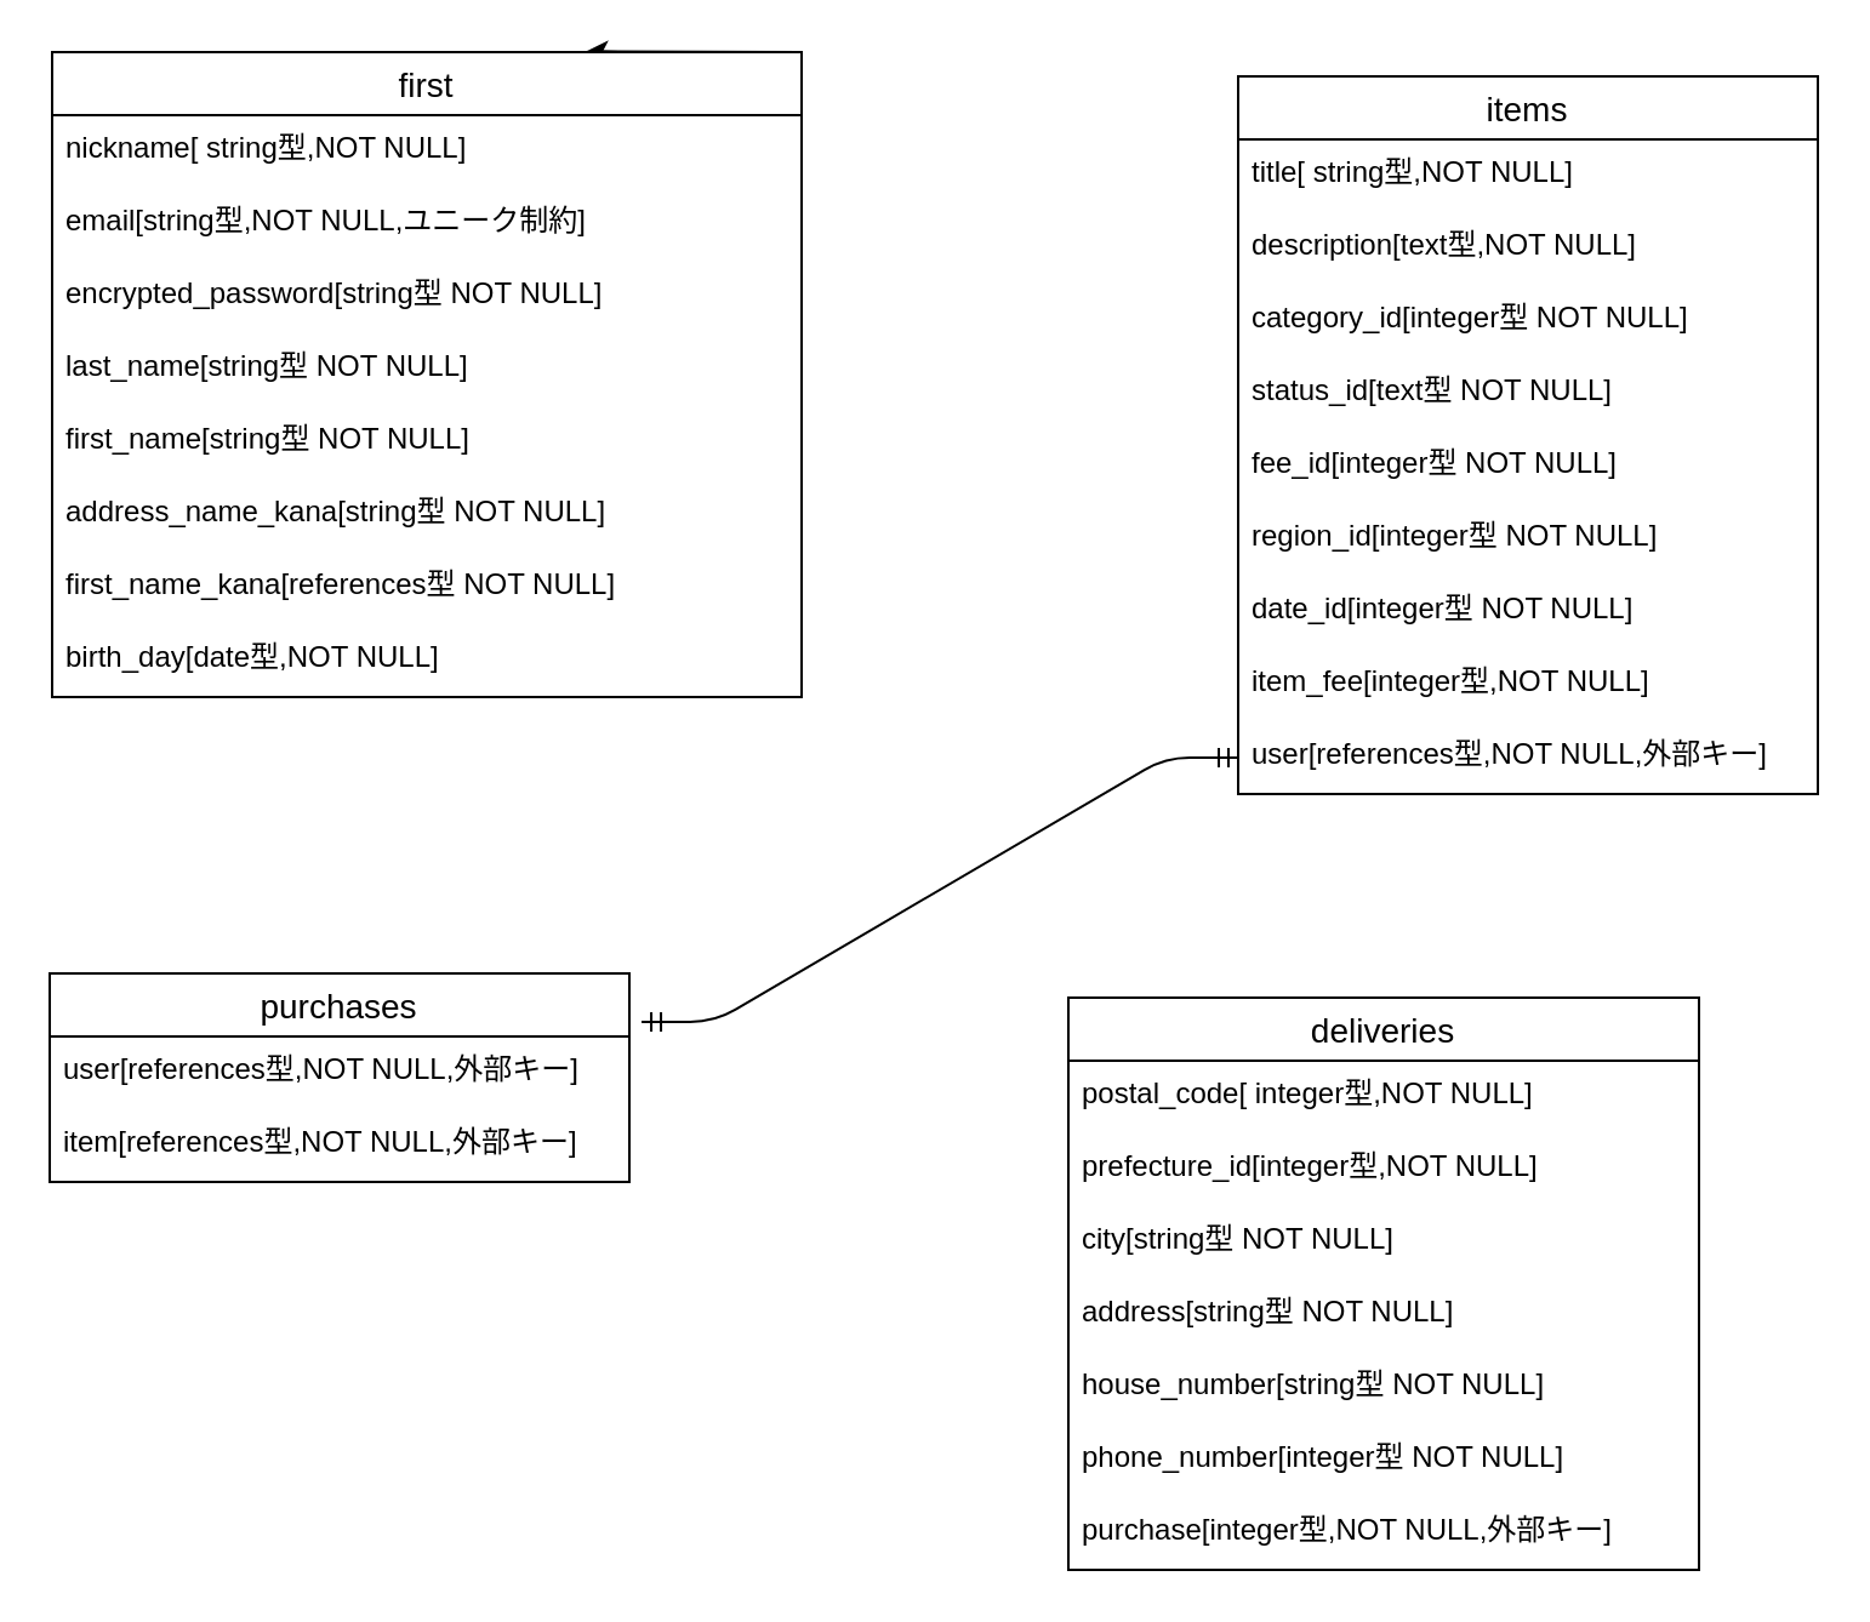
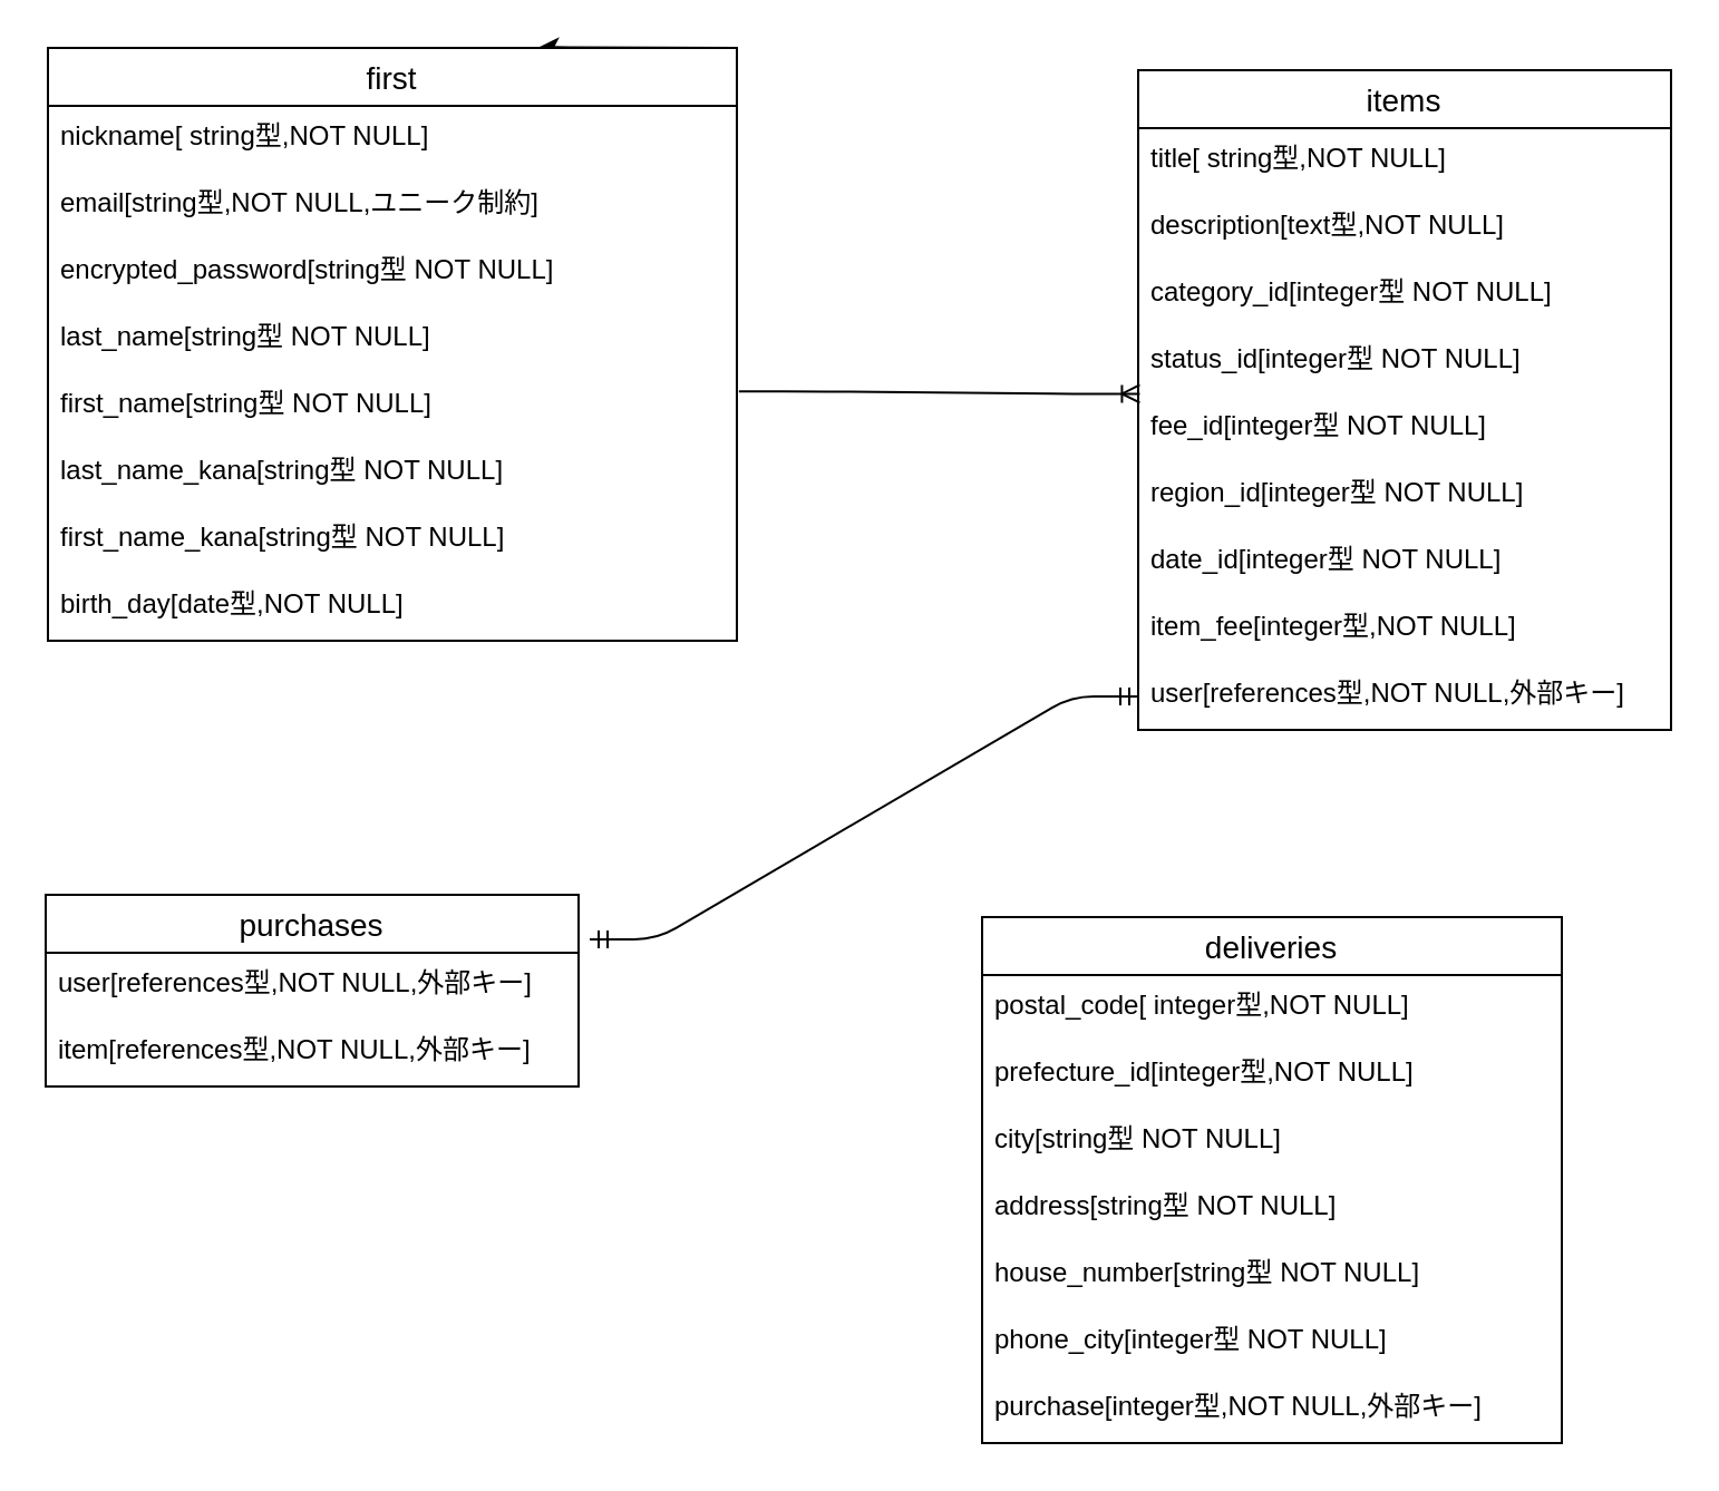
- <mxCell id="16" value="status_id[text型 NOT NULL]" style="text;strokeColor=none;fillColor=none;spacingLeft=4;spacingRight=4;overflow=hidden;rotatable=0;points=[[0,0.5],[1,0.5]];portConstraint=eastwest;fontSize=12;" parent="12" vertex="1"><mxGeometry y="116" width="239" height="30" as="geometry" /></mxCell>
+ <mxCell id="16" value="status_id[integer型 NOT NULL]" style="text;strokeColor=none;fillColor=none;spacingLeft=4;spacingRight=4;overflow=hidden;rotatable=0;points=[[0,0.5],[1,0.5]];portConstraint=eastwest;fontSize=12;" parent="12" vertex="1"><mxGeometry y="116" width="239" height="30" as="geometry" /></mxCell>
+ <mxCell id="25" value="" style="edgeStyle=entityRelationEdgeStyle;fontSize=12;html=1;endArrow=ERoneToMany;entryX=0.003;entryY=-0.026;entryDx=0;entryDy=0;entryPerimeter=0;exitX=1.003;exitY=0.27;exitDx=0;exitDy=0;exitPerimeter=0;" parent="1" source="8" target="17" edge="1"><mxGeometry width="100" height="100" relative="1" as="geometry"><mxPoint x="270" y="271" as="sourcePoint" /><mxPoint x="370" y="171" as="targetPoint" /></mxGeometry></mxCell>
- <mxCell id="9" value="address_name_kana[string型 NOT NULL]" style="text;strokeColor=none;fillColor=none;spacingLeft=4;spacingRight=4;overflow=hidden;rotatable=0;points=[[0,0.5],[1,0.5]];portConstraint=eastwest;fontSize=12;" parent="3" vertex="1"><mxGeometry y="176" width="309" height="30" as="geometry" /></mxCell>
+ <mxCell id="9" value="last_name_kana[string型 NOT NULL]" style="text;strokeColor=none;fillColor=none;spacingLeft=4;spacingRight=4;overflow=hidden;rotatable=0;points=[[0,0.5],[1,0.5]];portConstraint=eastwest;fontSize=12;" parent="3" vertex="1"><mxGeometry y="176" width="309" height="30" as="geometry" /></mxCell>
- <mxCell id="10" value="first_name_kana[references型 NOT NULL]" style="text;strokeColor=none;fillColor=none;spacingLeft=4;spacingRight=4;overflow=hidden;rotatable=0;points=[[0,0.5],[1,0.5]];portConstraint=eastwest;fontSize=12;" parent="3" vertex="1"><mxGeometry y="206" width="309" height="30" as="geometry" /></mxCell>
+ <mxCell id="10" value="first_name_kana[string型 NOT NULL]" style="text;strokeColor=none;fillColor=none;spacingLeft=4;spacingRight=4;overflow=hidden;rotatable=0;points=[[0,0.5],[1,0.5]];portConstraint=eastwest;fontSize=12;" parent="3" vertex="1"><mxGeometry y="206" width="309" height="30" as="geometry" /></mxCell>
- <mxCell id="33" value="phone_number[integer型 NOT NULL]" style="text;strokeColor=none;fillColor=none;spacingLeft=4;spacingRight=4;overflow=hidden;rotatable=0;points=[[0,0.5],[1,0.5]];portConstraint=eastwest;fontSize=12;" vertex="1" parent="27"><mxGeometry y="176" width="260" height="30" as="geometry" /></mxCell>
+ <mxCell id="33" value="phone_city[integer型 NOT NULL]" style="text;strokeColor=none;fillColor=none;spacingLeft=4;spacingRight=4;overflow=hidden;rotatable=0;points=[[0,0.5],[1,0.5]];portConstraint=eastwest;fontSize=12;" vertex="1" parent="27"><mxGeometry y="176" width="260" height="30" as="geometry" /></mxCell>
